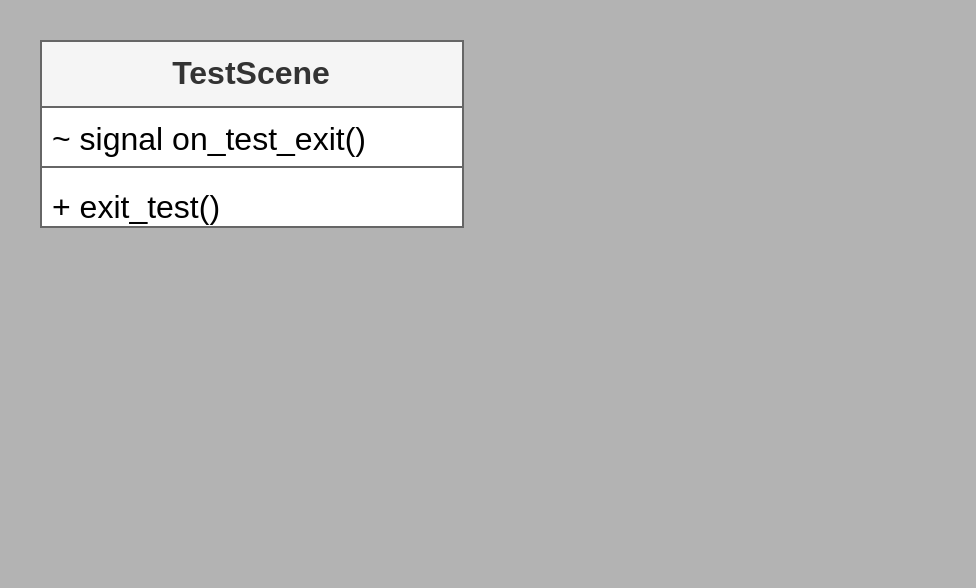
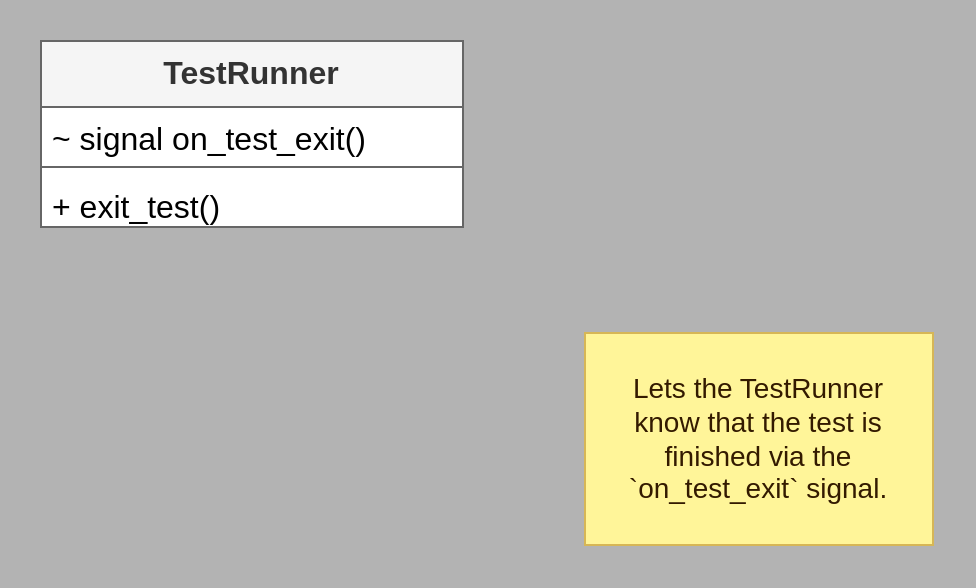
- <mxCell id="2" value="TestScene" style="swimlane;fontStyle=1;align=center;verticalAlign=top;childLayout=stackLayout;horizontal=1;startSize=33;horizontalStack=0;resizeParent=1;resizeParentMax=0;resizeLast=0;collapsible=1;marginBottom=0;whiteSpace=wrap;html=1;fontSize=16;fillColor=#f5f5f5;fontColor=#333333;strokeColor=#666666;swimlaneFillColor=default;" vertex="1" parent="1"><mxGeometry x="20" y="20" width="211" height="93" as="geometry" /></mxCell>
+ <mxCell id="2" value="TestRunner" style="swimlane;fontStyle=1;align=center;verticalAlign=top;childLayout=stackLayout;horizontal=1;startSize=33;horizontalStack=0;resizeParent=1;resizeParentMax=0;resizeLast=0;collapsible=1;marginBottom=0;whiteSpace=wrap;html=1;fontSize=16;fillColor=#f5f5f5;fontColor=#333333;strokeColor=#666666;swimlaneFillColor=default;" vertex="1" parent="1"><mxGeometry x="20" y="20" width="211" height="93" as="geometry" /></mxCell>
+ <mxCell id="6" value="Lets the TestRunner know that the test is finished via the `on_test_exit` signal." style="whiteSpace=wrap;html=1;fontSize=14;fillColor=#FFF599;strokeColor=#d6b656;spacingLeft=10;spacingBottom=10;spacingRight=10;spacingTop=10;fontColor=#331A00;" vertex="1" parent="1"><mxGeometry x="292" y="166" width="174" height="106" as="geometry" /></mxCell>
